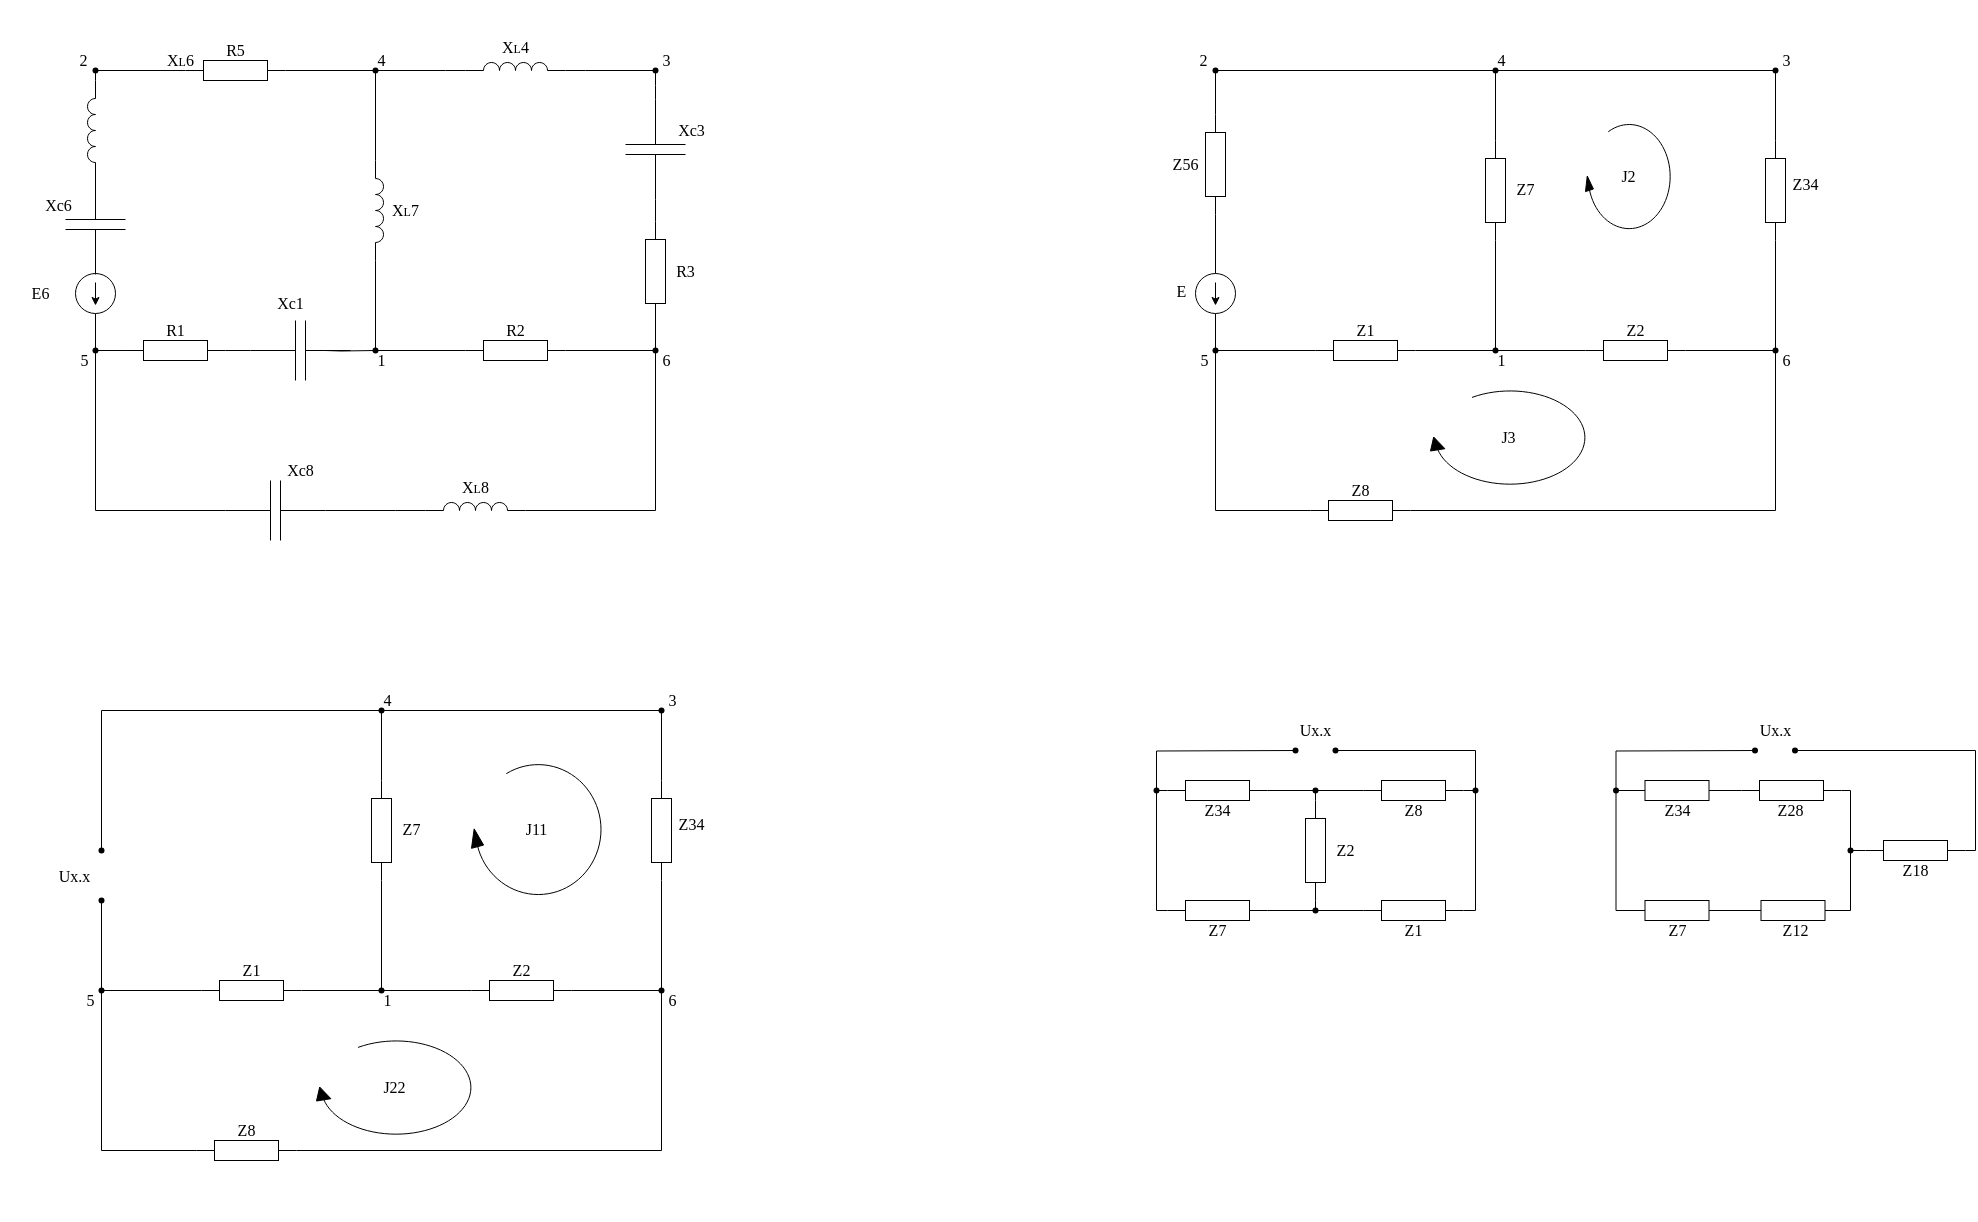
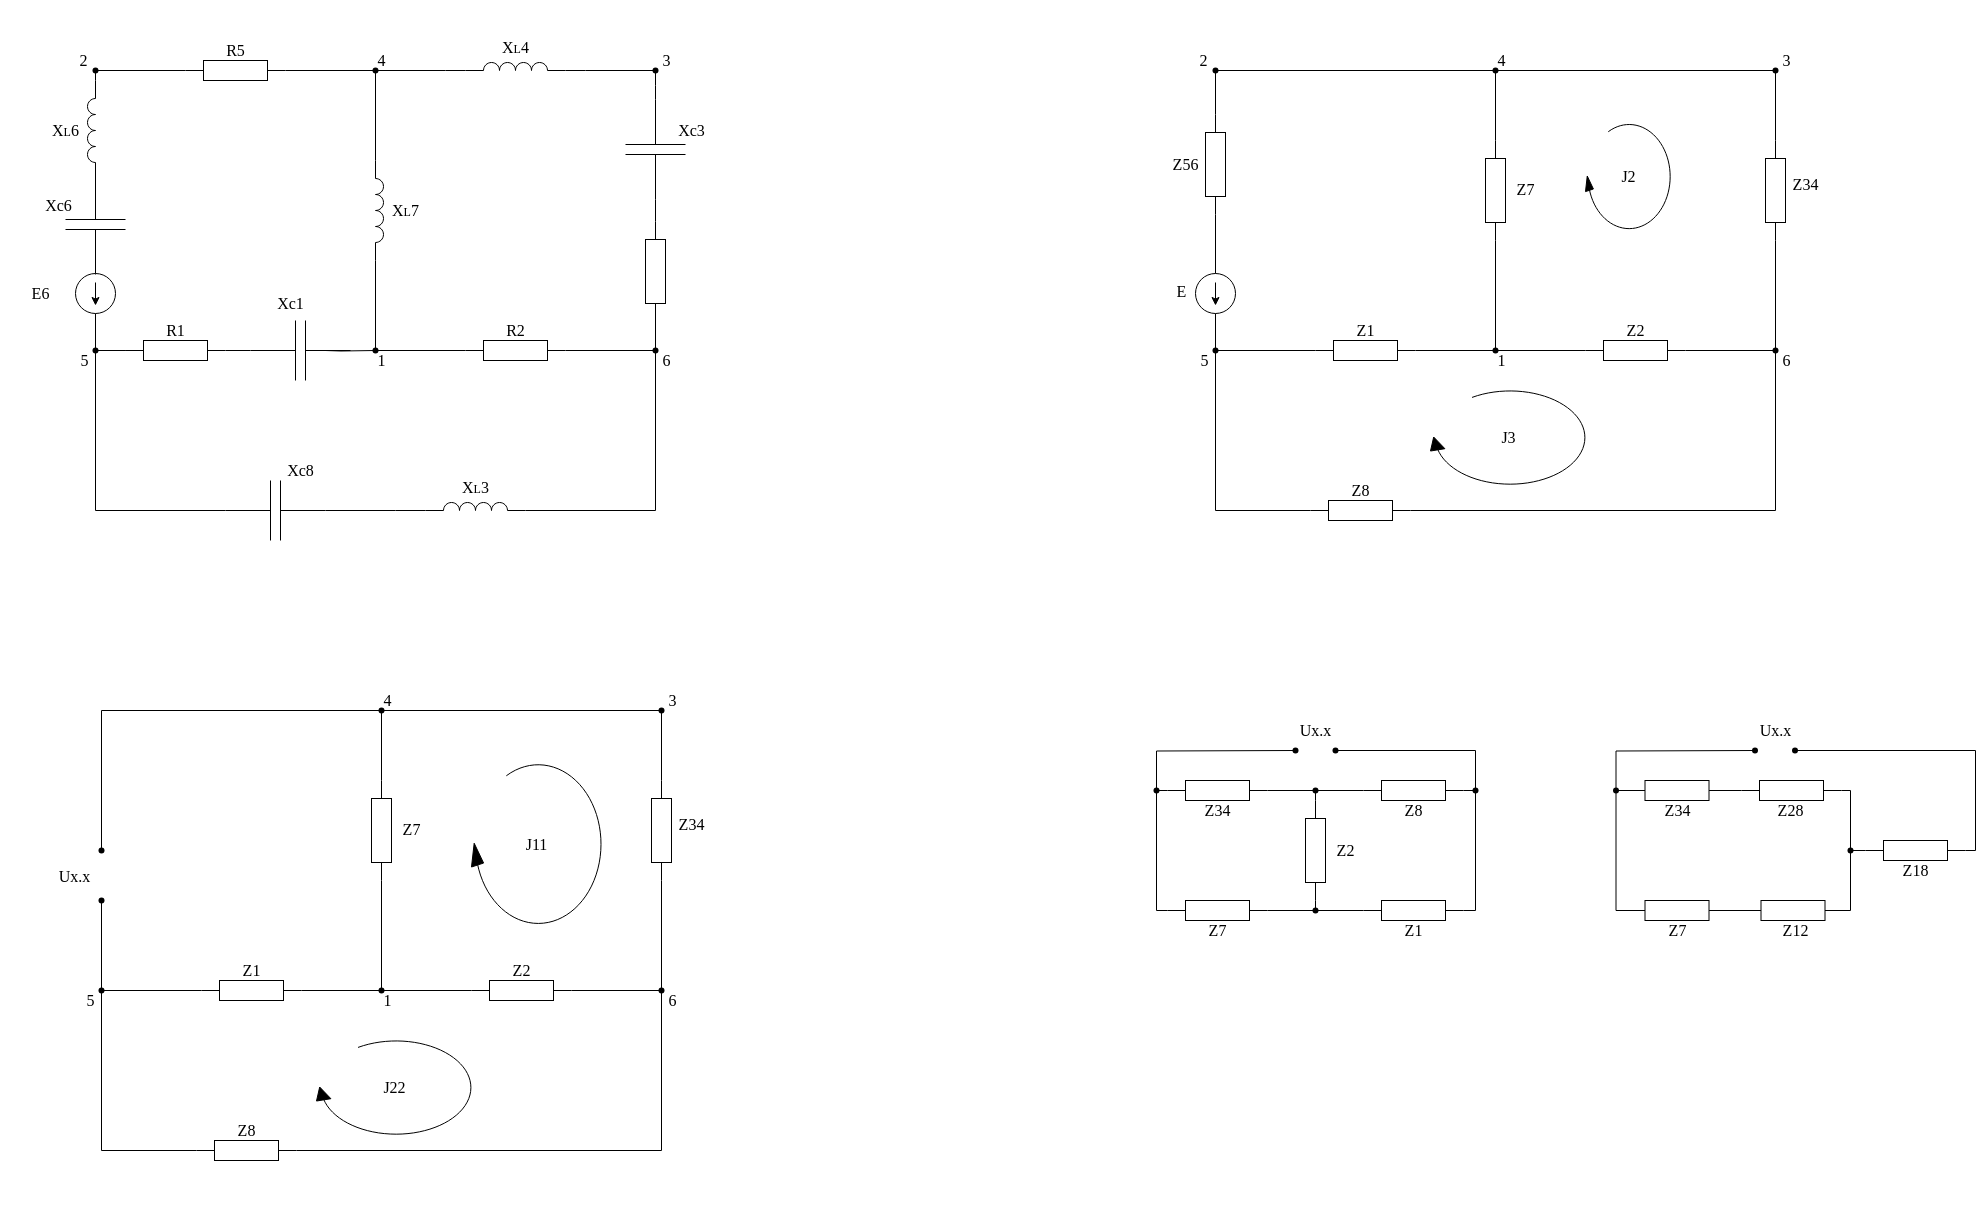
- <mxCell id="57" value="&lt;font style=&quot;font-size: 16px&quot;&gt;X&lt;/font&gt;L&lt;font style=&quot;font-size: 16px&quot;&gt;6&lt;/font&gt;" style="text;html=1;align=center;verticalAlign=middle;resizable=0;points=[];autosize=1;strokeColor=none;fillColor=none;fontSize=12;fontFamily=Verdana;" parent="1" vertex="1"><mxGeometry x="160" y="50" width="40" height="20" as="geometry" /></mxCell>
+ <mxCell id="57" value="&lt;font style=&quot;font-size: 16px&quot;&gt;X&lt;/font&gt;L&lt;font style=&quot;font-size: 16px&quot;&gt;6&lt;/font&gt;" style="text;html=1;align=center;verticalAlign=middle;resizable=0;points=[];autosize=1;strokeColor=none;fillColor=none;fontSize=12;fontFamily=Verdana;" parent="1" vertex="1"><mxGeometry x="45" y="120" width="40" height="20" as="geometry" /></mxCell>
- <mxCell id="52" value="R3" style="text;html=1;align=center;verticalAlign=middle;resizable=0;points=[];autosize=1;strokeColor=none;fillColor=none;fontSize=16;fontFamily=Verdana;" parent="1" vertex="1"><mxGeometry x="665" y="261" width="40" height="20" as="geometry" /></mxCell>
- <mxCell id="61" value="&lt;font style=&quot;font-size: 16px&quot;&gt;X&lt;/font&gt;&lt;font style=&quot;font-size: 12px&quot;&gt;L&lt;/font&gt;&lt;font style=&quot;font-size: 16px&quot;&gt;8&lt;/font&gt;" style="text;html=1;align=center;verticalAlign=middle;resizable=0;points=[];autosize=1;strokeColor=none;fillColor=none;fontSize=12;fontFamily=Verdana;" parent="1" vertex="1"><mxGeometry x="455" y="477" width="40" height="20" as="geometry" /></mxCell>
+ <mxCell id="61" value="&lt;font style=&quot;font-size: 16px&quot;&gt;X&lt;/font&gt;&lt;font style=&quot;font-size: 12px&quot;&gt;L&lt;/font&gt;&lt;font style=&quot;font-size: 16px&quot;&gt;3&lt;/font&gt;" style="text;html=1;align=center;verticalAlign=middle;resizable=0;points=[];autosize=1;strokeColor=none;fillColor=none;fontSize=12;fontFamily=Verdana;" parent="1" vertex="1"><mxGeometry x="455" y="477" width="40" height="20" as="geometry" /></mxCell>
- <mxCell id="141" value="J11" style="verticalLabelPosition=middle;html=1;verticalAlign=middle;strokeWidth=1;shape=mxgraph.lean_mapping.physical_pull;rounded=1;shadow=0;comic=0;labelBackgroundColor=none;fillColor=#000000;fontFamily=Verdana;fontSize=16;align=center;flipH=1;labelPosition=center;" vertex="1" parent="1"><mxGeometry x="471" y="763.5" width="130" height="131" as="geometry" /></mxCell>
+ <mxCell id="141" value="J11" style="verticalLabelPosition=middle;html=1;verticalAlign=middle;strokeWidth=1;shape=mxgraph.lean_mapping.physical_pull;rounded=1;shadow=0;comic=0;labelBackgroundColor=none;fillColor=#000000;fontFamily=Verdana;fontSize=16;align=center;flipH=1;labelPosition=center;" vertex="1" parent="1"><mxGeometry x="471" y="763.5" width="130" height="160" as="geometry" /></mxCell>
